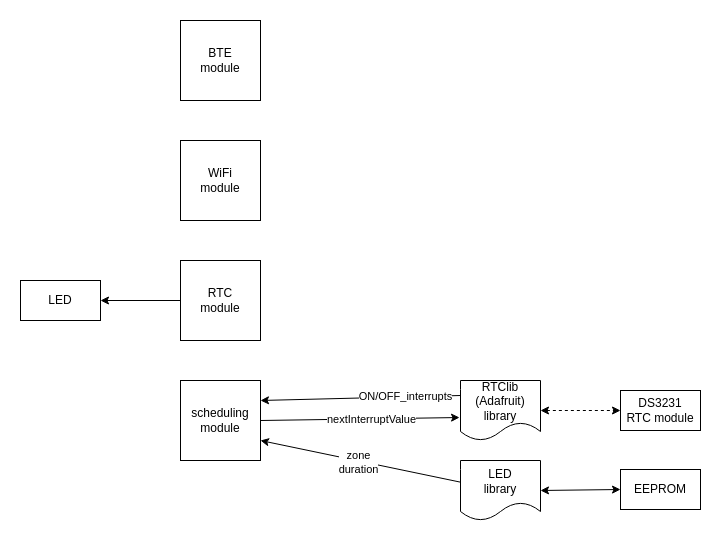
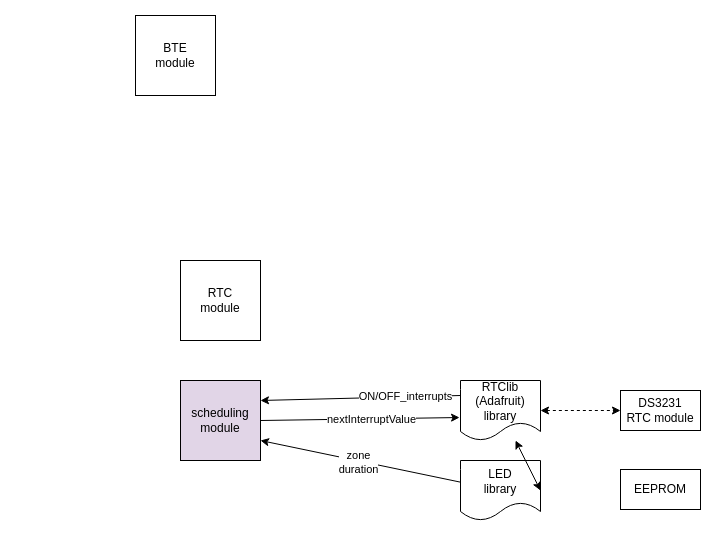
- <mxCell id="2" value="BTE&lt;div&gt;module&lt;/div&gt;" style="whiteSpace=wrap;html=1;aspect=fixed;" vertex="1" parent="1"><mxGeometry x="180" y="20" width="80" height="80" as="geometry" /></mxCell>
+ <mxCell id="2" value="BTE&lt;div&gt;module&lt;/div&gt;" style="whiteSpace=wrap;html=1;aspect=fixed;" vertex="1" parent="1"><mxGeometry x="135" y="15" width="80" height="80" as="geometry" /></mxCell>
- <mxCell id="3" value="WiFi&lt;div&gt;module&lt;/div&gt;" style="whiteSpace=wrap;html=1;aspect=fixed;" vertex="1" parent="1"><mxGeometry x="180" y="140" width="80" height="80" as="geometry" /></mxCell>
- <mxCell id="5" value="LED" style="rounded=0;whiteSpace=wrap;html=1;" vertex="1" parent="1"><mxGeometry x="20" y="280" width="80" height="40" as="geometry" /></mxCell>
- <mxCell id="6" value="" style="endArrow=classic;html=1;rounded=0;exitX=0;exitY=0.5;exitDx=0;exitDy=0;entryX=1;entryY=0.5;entryDx=0;entryDy=0;" edge="1" parent="1" source="4" target="5"><mxGeometry width="50" height="50" relative="1" as="geometry"><mxPoint x="140" y="480" as="sourcePoint" /><mxPoint x="190" y="430" as="targetPoint" /></mxGeometry></mxCell>
- <mxCell id="8" value="scheduling&lt;div&gt;module&lt;/div&gt;" style="whiteSpace=wrap;html=1;aspect=fixed;points=[[0,0,0,0,0],[0,0.25,0,0,0],[0,0.5,0,0,0],[0,0.75,0,0,0],[0,1,0,0,0],[0.25,0,0,0,0],[0.25,1,0,0,0],[0.5,0,0,0,0],[0.5,1,0,0,0],[0.75,0,0,0,0],[0.75,1,0,0,0],[1,0,0,0,0],[1,0.25,0,0,0],[1,0.5,0,0,0],[1,0.63,0,0,0],[1,0.75,0,0,0],[1,1,0,0,0]];" vertex="1" parent="1"><mxGeometry x="180" y="380" width="80" height="80" as="geometry" /></mxCell>
+ <mxCell id="8" value="scheduling&lt;div&gt;module&lt;/div&gt;" style="whiteSpace=wrap;html=1;aspect=fixed;points=[[0,0,0,0,0],[0,0.25,0,0,0],[0,0.5,0,0,0],[0,0.75,0,0,0],[0,1,0,0,0],[0.25,0,0,0,0],[0.25,1,0,0,0],[0.5,0,0,0,0],[0.5,1,0,0,0],[0.75,0,0,0,0],[0.75,1,0,0,0],[1,0,0,0,0],[1,0.25,0,0,0],[1,0.5,0,0,0],[1,0.63,0,0,0],[1,0.75,0,0,0],[1,1,0,0,0]];fillColor=#e1d5e7;" vertex="1" parent="1"><mxGeometry x="180" y="380" width="80" height="80" as="geometry" /></mxCell>
- <mxCell id="10" value="" style="endArrow=classic;startArrow=classic;html=1;rounded=0;exitX=1;exitY=0.5;exitDx=0;exitDy=0;entryX=0;entryY=0.5;entryDx=0;entryDy=0;" edge="1" parent="1" source="9" target="7"><mxGeometry width="50" height="50" relative="1" as="geometry"><mxPoint x="590" y="620" as="sourcePoint" /><mxPoint x="640" y="570" as="targetPoint" /></mxGeometry></mxCell>
+ <mxCell id="10" value="" style="endArrow=classic;startArrow=classic;html=1;rounded=0;exitX=1;exitY=0.5;exitDx=0;exitDy=0;" edge="1" parent="1" source="9" target="13"><mxGeometry width="50" height="50" relative="1" as="geometry"><mxPoint x="590" y="620" as="sourcePoint" /><mxPoint x="640" y="570" as="targetPoint" /></mxGeometry></mxCell>
